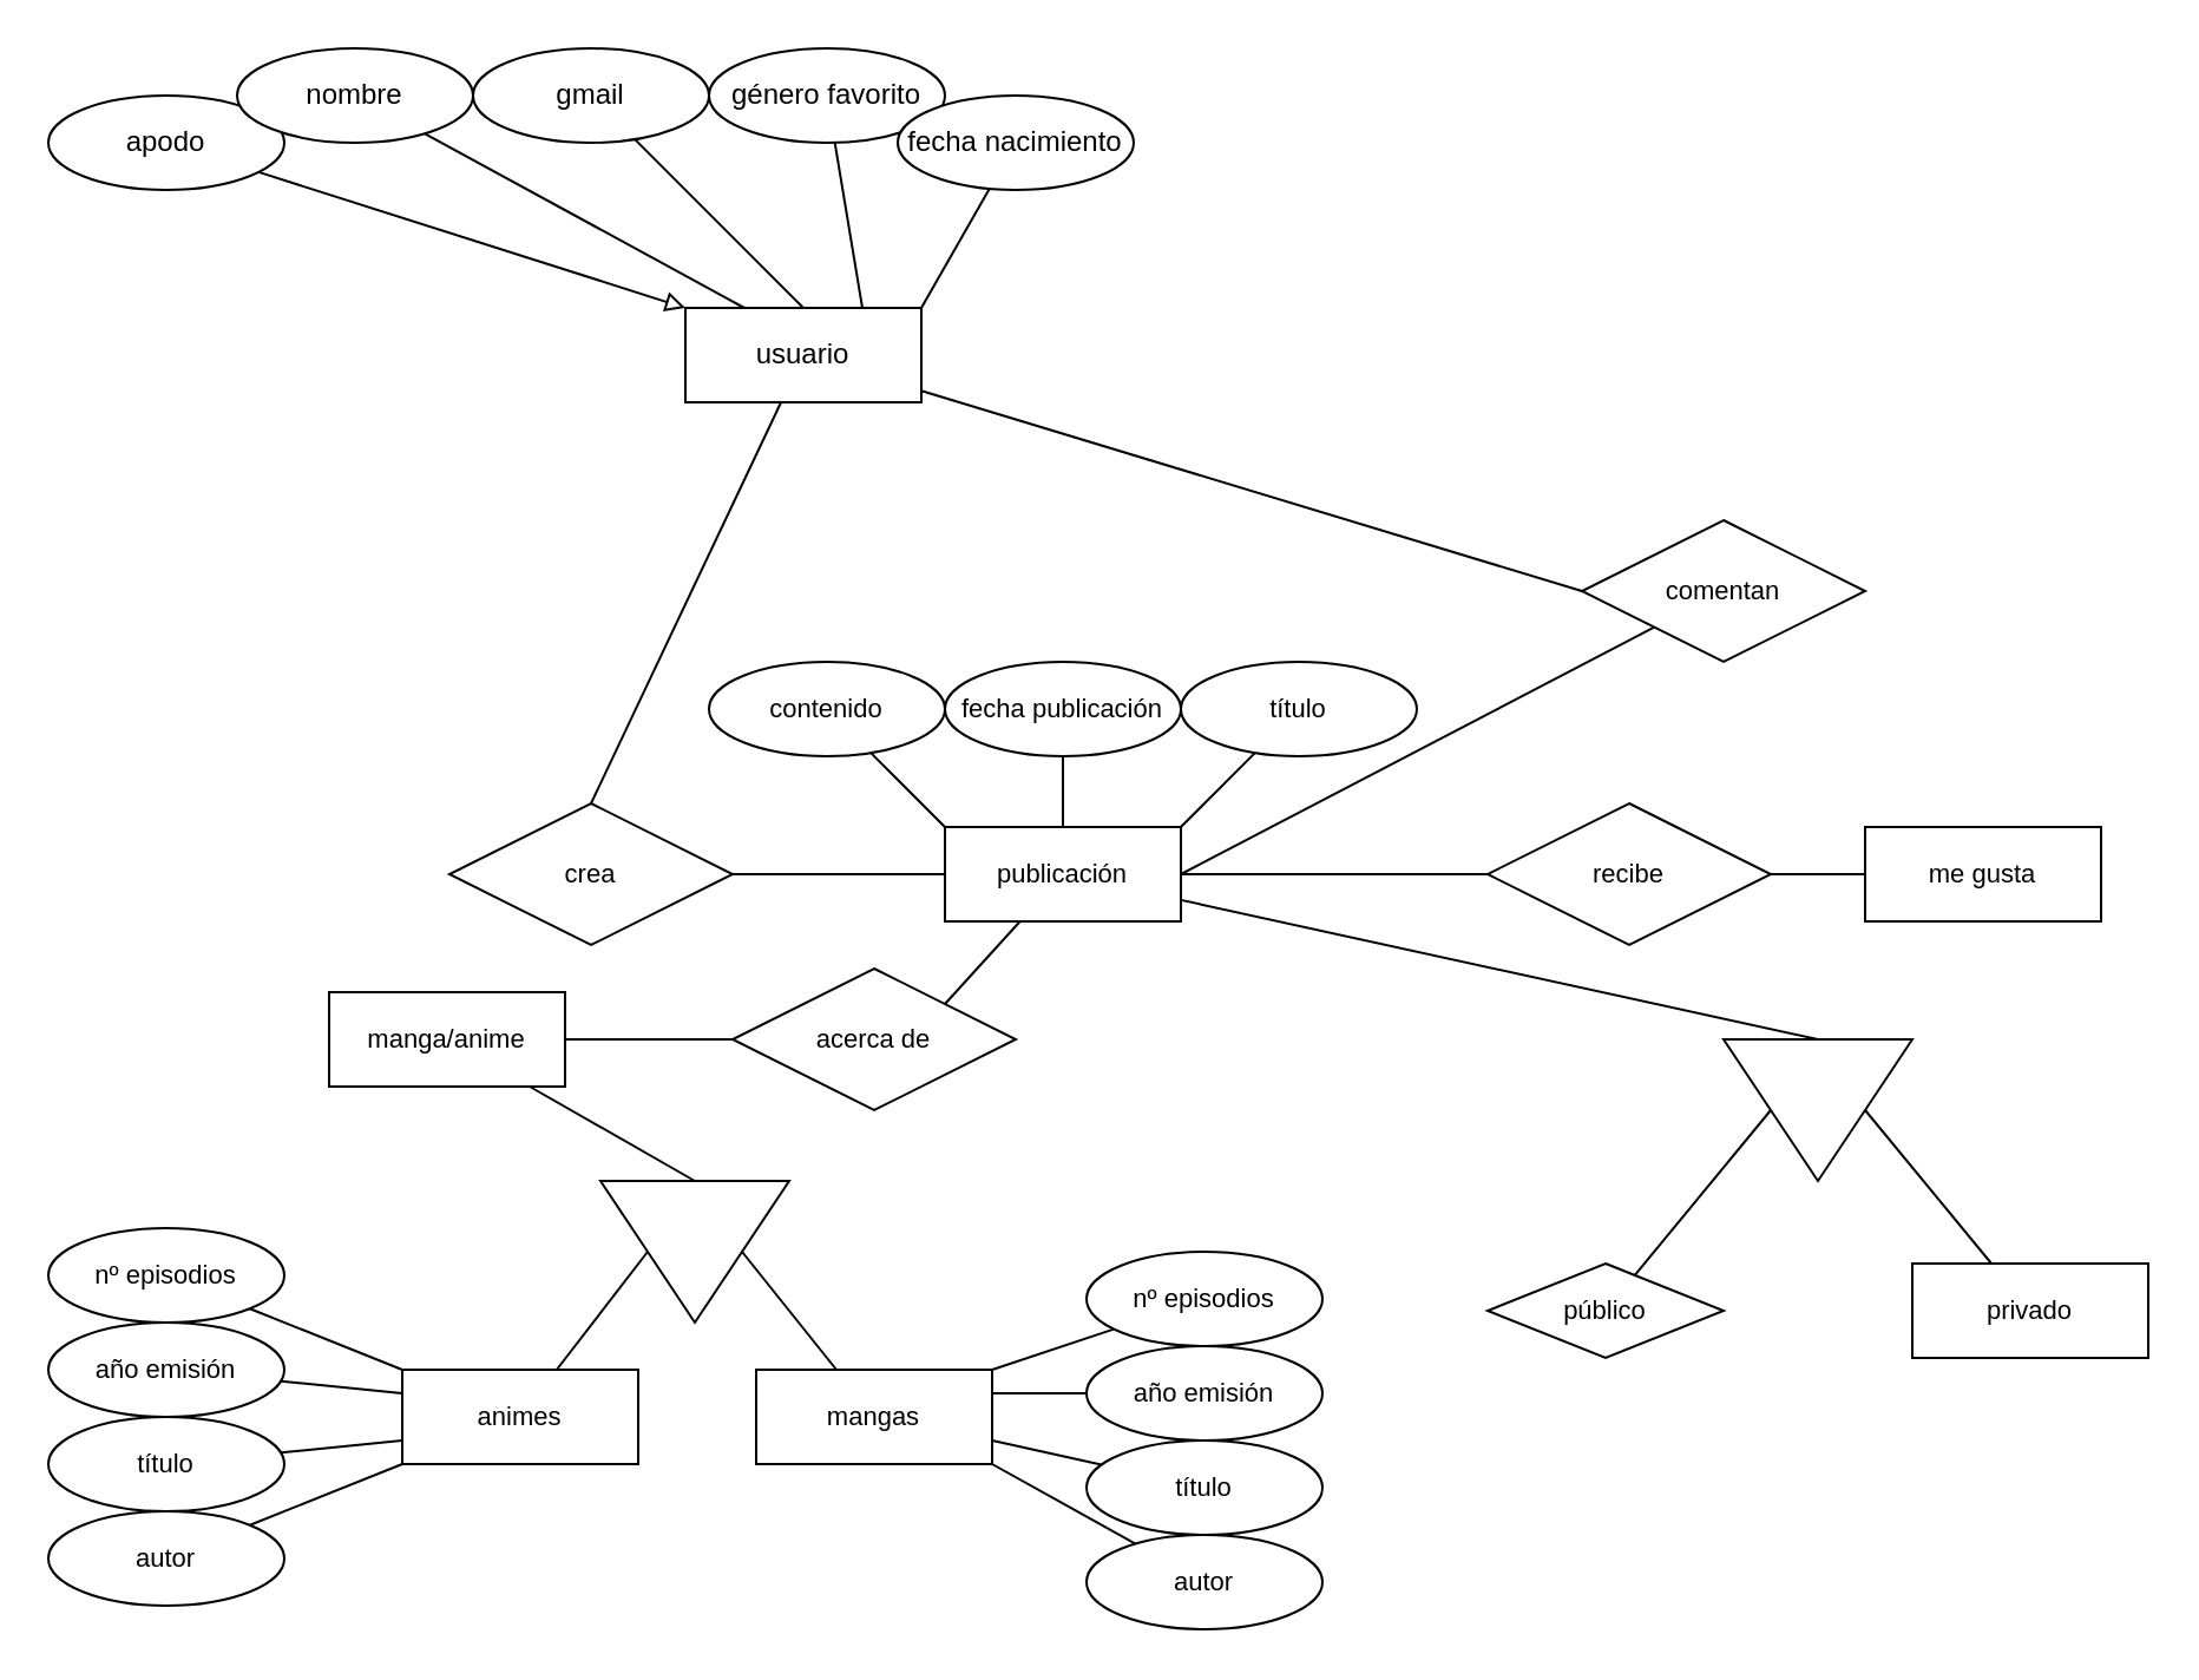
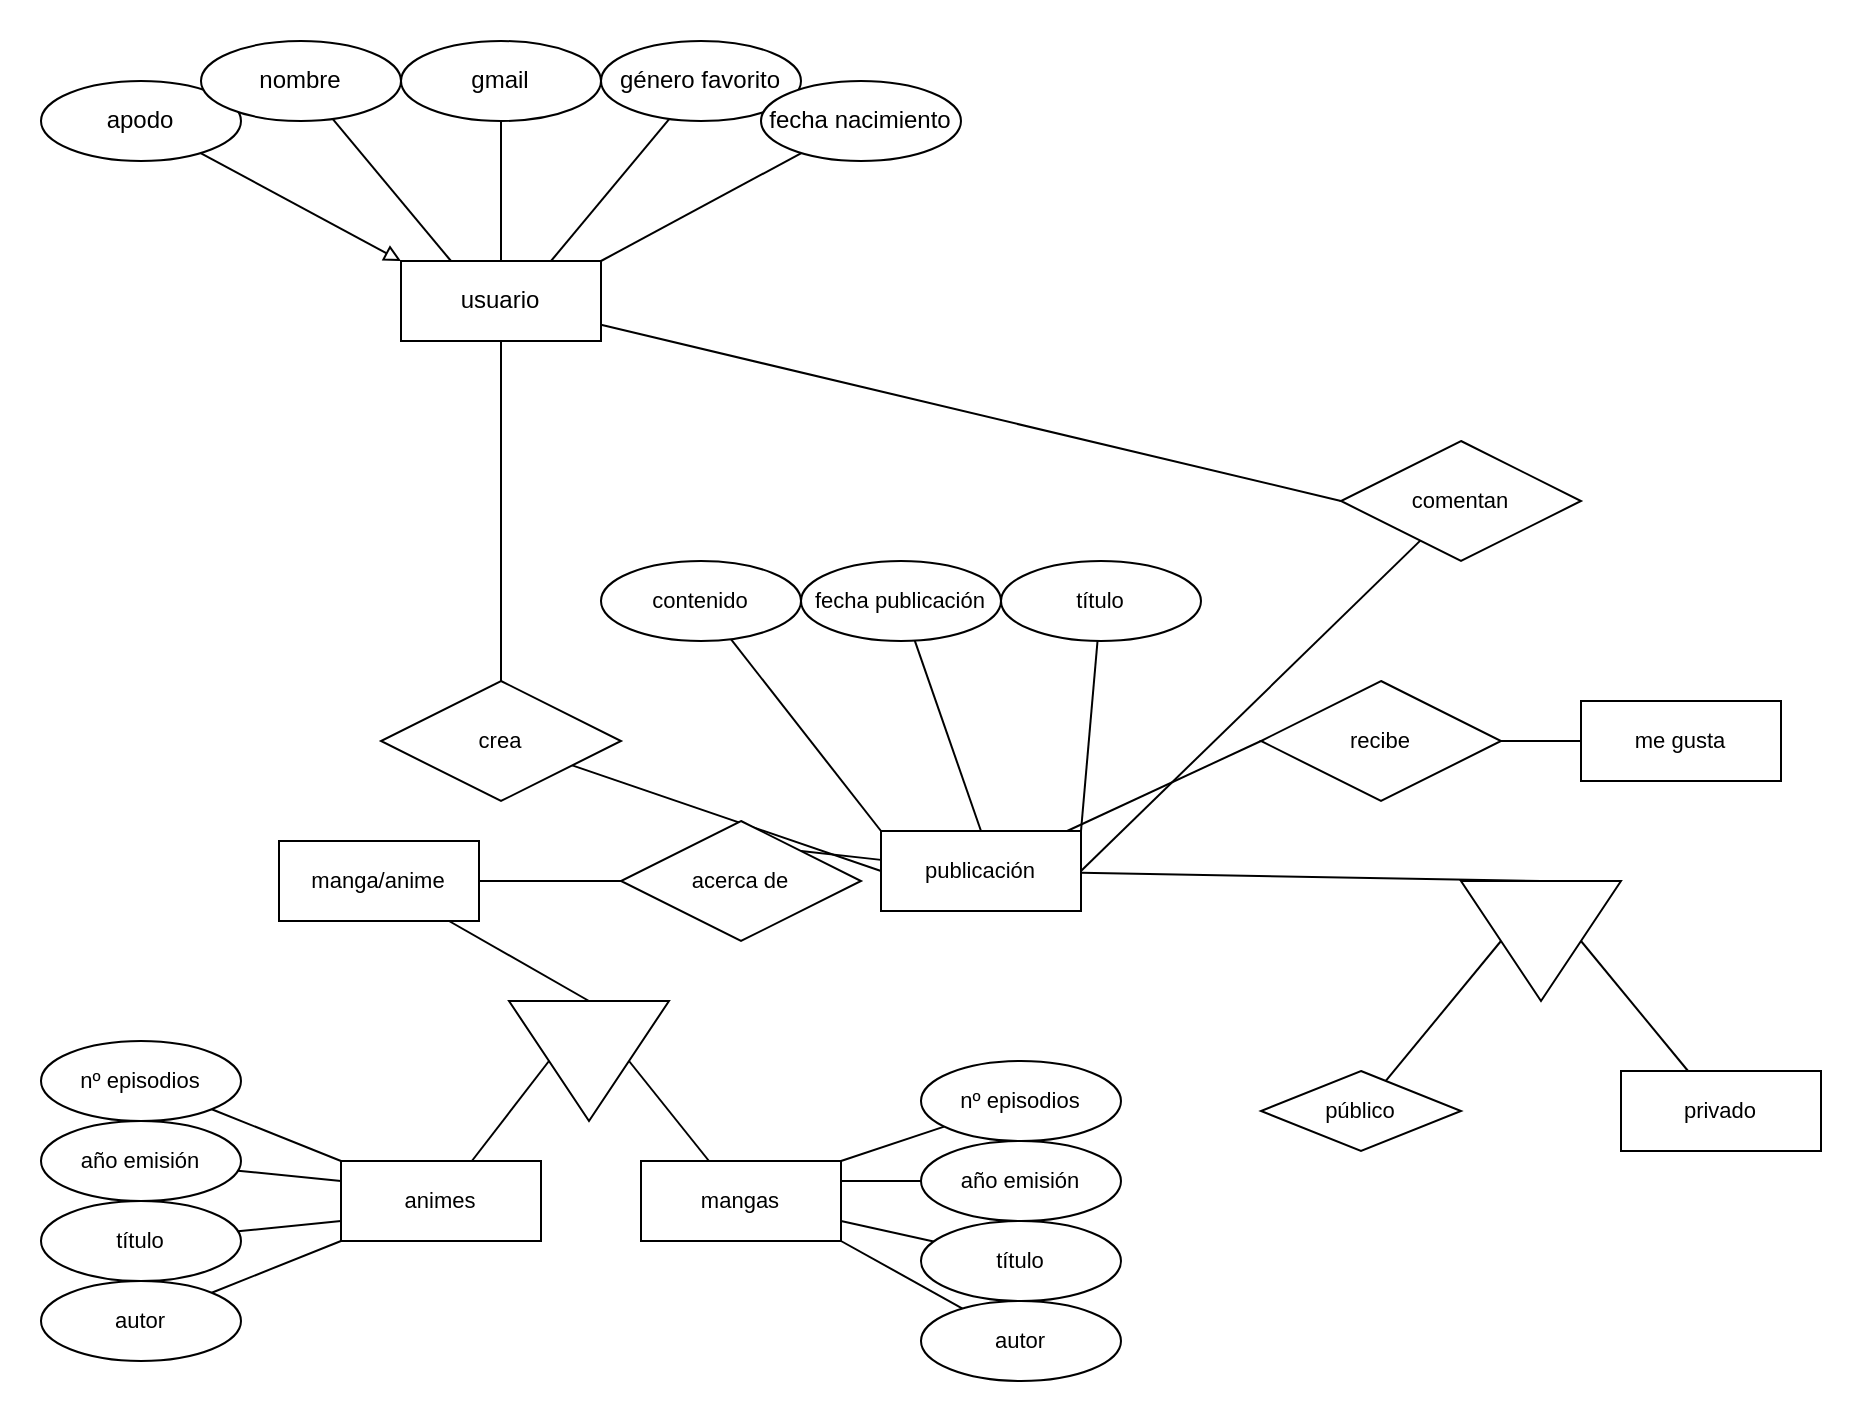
- <mxCell id="4" value="usuario" style="whiteSpace=wrap;html=1;align=center;" vertex="1" parent="1"><mxGeometry x="290" y="130" width="100" height="40" as="geometry" /></mxCell>
+ <mxCell id="4" value="usuario" style="whiteSpace=wrap;html=1;align=center;" vertex="1" parent="1"><mxGeometry x="200" y="130" width="100" height="40" as="geometry" /></mxCell>
- <mxCell id="20" value="publicación" style="whiteSpace=wrap;html=1;align=center;fontFamily=Helvetica;fontSize=11;fontColor=default;labelBackgroundColor=default;" vertex="1" parent="1"><mxGeometry x="400" y="350" width="100" height="40" as="geometry" /></mxCell>
+ <mxCell id="20" value="publicación" style="whiteSpace=wrap;html=1;align=center;fontFamily=Helvetica;fontSize=11;fontColor=default;labelBackgroundColor=default;" vertex="1" parent="1"><mxGeometry x="440" y="415" width="100" height="40" as="geometry" /></mxCell>
